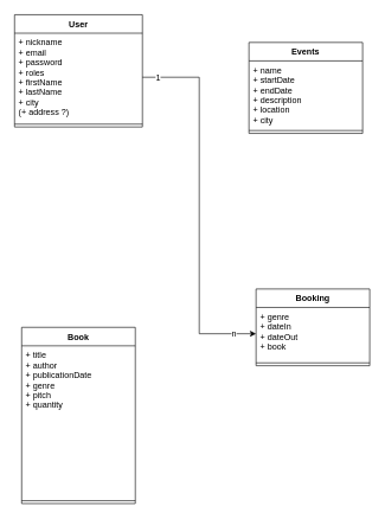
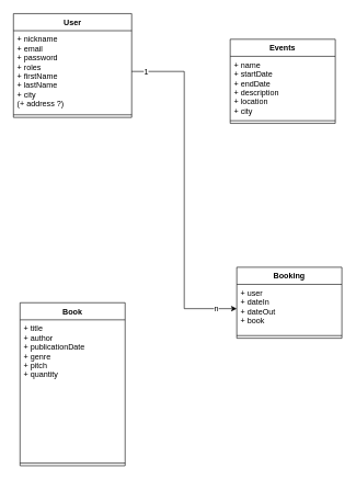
- <mxCell id="9" value="+ genre&#10;+ dateIn&#10;+ dateOut&#10;+ book" style="text;strokeColor=none;fillColor=none;align=left;verticalAlign=top;spacingLeft=4;spacingRight=4;overflow=hidden;rotatable=0;points=[[0,0.5],[1,0.5]];portConstraint=eastwest;" vertex="1" parent="8"><mxGeometry y="26" width="160" height="74" as="geometry" /></mxCell>
+ <mxCell id="9" value="+ user&#10;+ dateIn&#10;+ dateOut&#10;+ book" style="text;strokeColor=none;fillColor=none;align=left;verticalAlign=top;spacingLeft=4;spacingRight=4;overflow=hidden;rotatable=0;points=[[0,0.5],[1,0.5]];portConstraint=eastwest;" vertex="1" parent="8"><mxGeometry y="26" width="160" height="74" as="geometry" /></mxCell>
